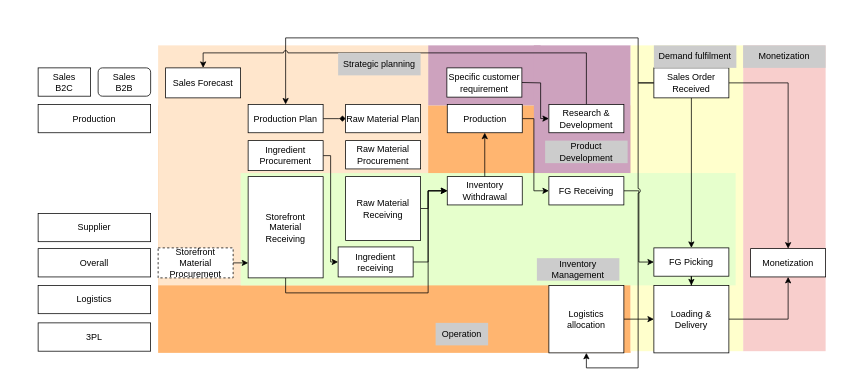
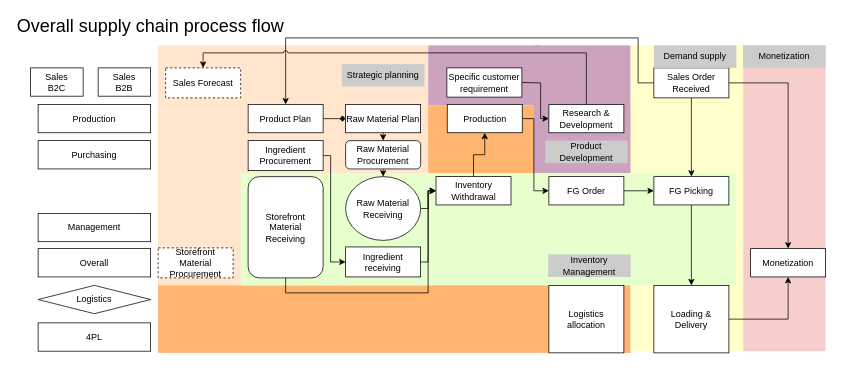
+ <mxCell id="10" value="&lt;font style=&quot;font-size: 24px;&quot;&gt;Overall supply chain process flow&lt;/font&gt;" style="text;html=1;align=center;verticalAlign=middle;whiteSpace=wrap;rounded=0;" parent="1" vertex="1"><mxGeometry x="20" y="20" width="360" height="30" as="geometry" /></mxCell>
- <mxCell id="43" value="Demand fulfilment" style="text;html=1;align=center;verticalAlign=middle;whiteSpace=wrap;rounded=0;fillColor=#CCCCCC;" parent="1" vertex="1"><mxGeometry x="871" y="60" width="110" height="30" as="geometry" /></mxCell>
+ <mxCell id="43" value="Demand supply" style="text;html=1;align=center;verticalAlign=middle;whiteSpace=wrap;rounded=0;fillColor=#CCCCCC;" parent="1" vertex="1"><mxGeometry x="871" y="60" width="110" height="30" as="geometry" /></mxCell>
- <mxCell id="58" value="Strategic planning" style="text;html=1;align=center;verticalAlign=middle;whiteSpace=wrap;rounded=0;fontFamily=Helvetica;fontSize=12;fontColor=default;fillColor=#CCCCCC;" parent="1" vertex="1"><mxGeometry x="450" y="70" width="110" height="30" as="geometry" /></mxCell>
+ <mxCell id="58" value="Strategic planning" style="text;html=1;align=center;verticalAlign=middle;whiteSpace=wrap;rounded=0;fontFamily=Helvetica;fontSize=12;fontColor=default;fillColor=#CCCCCC;" parent="1" vertex="1"><mxGeometry x="455" y="85" width="110" height="30" as="geometry" /></mxCell>
- <mxCell id="11" value="Sales&lt;div&gt;B2C&lt;/div&gt;" style="whiteSpace=wrap;html=1;rounded=0;" parent="1" vertex="1"><mxGeometry x="50" y="90" width="70" height="37.75" as="geometry" /></mxCell>
+ <mxCell id="11" value="Sales&lt;div&gt;B2C&lt;/div&gt;" style="whiteSpace=wrap;html=1;rounded=0;" parent="1" vertex="1"><mxGeometry x="40" y="90" width="70" height="37.75" as="geometry" /></mxCell>
- <mxCell id="16" value="Sales&lt;div&gt;B2B&lt;/div&gt;" style="whiteSpace=wrap;html=1;rounded=1;" parent="1" vertex="1"><mxGeometry x="130" y="90" width="70" height="37.75" as="geometry" /></mxCell>
+ <mxCell id="16" value="Sales&lt;div&gt;B2B&lt;/div&gt;" style="whiteSpace=wrap;html=1;rounded=0;" parent="1" vertex="1"><mxGeometry x="130" y="90" width="70" height="37.75" as="geometry" /></mxCell>
- <mxCell id="21" value="Sales Forecast" style="whiteSpace=wrap;html=1;rounded=0;strokeColor=default;align=center;verticalAlign=middle;fontFamily=Helvetica;fontSize=12;fontColor=default;fillColor=default;" parent="1" vertex="1"><mxGeometry x="220" y="90" width="100" height="40" as="geometry" /></mxCell>
+ <mxCell id="21" value="Sales Forecast" style="whiteSpace=wrap;html=1;rounded=0;strokeColor=default;align=center;verticalAlign=middle;fontFamily=Helvetica;fontSize=12;fontColor=default;fillColor=default;dashed=1;" parent="1" vertex="1"><mxGeometry x="220" y="90" width="100" height="40" as="geometry" /></mxCell>
- <mxCell id="18" value="Production Plan" style="whiteSpace=wrap;html=1;rounded=0;fillColor=#FFFFFF;" parent="1" vertex="1"><mxGeometry x="330" y="138.75" width="100" height="37.75" as="geometry" /></mxCell>
+ <mxCell id="18" value="Product Plan" style="whiteSpace=wrap;html=1;rounded=0;fillColor=#FFFFFF;" parent="1" vertex="1"><mxGeometry x="330" y="138.75" width="100" height="37.75" as="geometry" /></mxCell>
+ <mxCell id="19" style="edgeStyle=orthogonalEdgeStyle;rounded=0;orthogonalLoop=1;jettySize=auto;html=1;exitX=0.5;exitY=1;exitDx=0;exitDy=0;entryX=0.5;entryY=0;entryDx=0;entryDy=0;" parent="1" source="20" target="23" edge="1"><mxGeometry relative="1" as="geometry" /></mxCell>
+ <mxCell id="13" value="Purchasing" style="whiteSpace=wrap;html=1;rounded=0;" parent="1" vertex="1"><mxGeometry x="50" y="187" width="150" height="37.75" as="geometry" /></mxCell>
- <mxCell id="23" value="Raw Material Procurement" style="whiteSpace=wrap;html=1;rounded=0;" parent="1" vertex="1"><mxGeometry x="460" y="187" width="100" height="37.75" as="geometry" /></mxCell>
+ <mxCell id="23" value="Raw Material Procurement" style="whiteSpace=wrap;html=1;rounded=1;" parent="1" vertex="1"><mxGeometry x="460" y="187" width="100" height="37.75" as="geometry" /></mxCell>
+ <mxCell id="22" style="edgeStyle=orthogonalEdgeStyle;rounded=0;orthogonalLoop=1;jettySize=auto;html=1;exitX=0.5;exitY=1;exitDx=0;exitDy=0;entryX=0.5;entryY=0;entryDx=0;entryDy=0;" parent="1" source="23" target="25" edge="1"><mxGeometry relative="1" as="geometry" /></mxCell>
- <mxCell id="27" value="Inventory Withdrawal" style="whiteSpace=wrap;html=1;rounded=0;strokeColor=default;align=center;verticalAlign=middle;fontFamily=Helvetica;fontSize=12;fontColor=default;fillColor=#FFFFFF;" parent="1" vertex="1"><mxGeometry x="595.5" y="235" width="100" height="37.75" as="geometry" /></mxCell>
+ <mxCell id="27" value="Inventory Withdrawal" style="whiteSpace=wrap;html=1;rounded=0;strokeColor=default;align=center;verticalAlign=middle;fontFamily=Helvetica;fontSize=12;fontColor=default;fillColor=#FFFFFF;" parent="1" vertex="1"><mxGeometry x="580.5" y="235" width="100" height="37.75" as="geometry" /></mxCell>
- <mxCell id="31" value="FG Receiving" style="whiteSpace=wrap;html=1;rounded=0;strokeColor=default;align=center;verticalAlign=middle;fontFamily=Helvetica;fontSize=12;fontColor=default;fillColor=#FFFFFF;" parent="1" vertex="1"><mxGeometry x="731" y="235" width="100" height="37.75" as="geometry" /></mxCell>
+ <mxCell id="31" value="FG Order" style="whiteSpace=wrap;html=1;rounded=0;strokeColor=default;align=center;verticalAlign=middle;fontFamily=Helvetica;fontSize=12;fontColor=default;fillColor=#FFFFFF;" parent="1" vertex="1"><mxGeometry x="731" y="235" width="100" height="37.75" as="geometry" /></mxCell>
- <mxCell id="25" value="Raw Material Receiving" style="whiteSpace=wrap;html=1;rounded=0;strokeColor=default;align=center;verticalAlign=middle;fontFamily=Helvetica;fontSize=12;fontColor=default;fillColor=#FFFFFF;" parent="1" vertex="1"><mxGeometry x="460" y="235" width="100" height="85" as="geometry" /></mxCell>
+ <mxCell id="25" value="Raw Material Receiving" style="ellipse;whiteSpace=wrap;html=1;strokeColor=default;align=center;verticalAlign=middle;fontFamily=Helvetica;fontSize=12;fontColor=default;fillColor=#FFFFFF;" parent="1" vertex="1"><mxGeometry x="460" y="235" width="100" height="85" as="geometry" /></mxCell>
- <mxCell id="47" value="Storefront Material Receiving" style="whiteSpace=wrap;html=1;rounded=0;strokeColor=default;align=center;verticalAlign=middle;fontFamily=Helvetica;fontSize=12;fontColor=default;fillColor=#FFFFFF;" parent="1" vertex="1"><mxGeometry x="330" y="235" width="100" height="135" as="geometry" /></mxCell>
+ <mxCell id="47" value="Storefront Material Receiving" style="whiteSpace=wrap;html=1;strokeColor=default;align=center;verticalAlign=middle;fontFamily=Helvetica;fontSize=12;fontColor=default;fillColor=#FFFFFF;rounded=1;" parent="1" vertex="1"><mxGeometry x="330" y="235" width="100" height="135" as="geometry" /></mxCell>
- <mxCell id="14" value="Supplier" style="whiteSpace=wrap;html=1;rounded=0;" parent="1" vertex="1"><mxGeometry x="50" y="284" width="150" height="37.75" as="geometry" /></mxCell>
+ <mxCell id="14" value="Management" style="whiteSpace=wrap;html=1;rounded=0;" parent="1" vertex="1"><mxGeometry x="50" y="284" width="150" height="37.75" as="geometry" /></mxCell>
- <mxCell id="60" value="Ingredient receiving" style="whiteSpace=wrap;html=1;rounded=0;strokeColor=default;align=center;verticalAlign=middle;fontFamily=Helvetica;fontSize=12;fontColor=default;fillColor=#FFFFFF;" vertex="1" parent="1"><mxGeometry x="450" y="328.75" width="100" height="40" as="geometry" /></mxCell>
+ <mxCell id="60" value="Ingredient receiving" style="whiteSpace=wrap;html=1;rounded=0;strokeColor=default;align=center;verticalAlign=middle;fontFamily=Helvetica;fontSize=12;fontColor=default;fillColor=#FFFFFF;" vertex="1" parent="1"><mxGeometry x="460" y="328.75" width="100" height="40" as="geometry" /></mxCell>
- <mxCell id="38" value="FG Picking" style="whiteSpace=wrap;html=1;rounded=0;strokeColor=default;align=center;verticalAlign=middle;fontFamily=Helvetica;fontSize=12;fontColor=default;fillColor=#FFFFFF;" parent="1" vertex="1"><mxGeometry x="871" y="330" width="100" height="37.75" as="geometry" /></mxCell>
+ <mxCell id="38" value="FG Picking" style="whiteSpace=wrap;html=1;rounded=0;strokeColor=default;align=center;verticalAlign=middle;fontFamily=Helvetica;fontSize=12;fontColor=default;fillColor=#FFFFFF;" parent="1" vertex="1"><mxGeometry x="871" y="235" width="100" height="37.75" as="geometry" /></mxCell>
- <mxCell id="49" style="edgeStyle=orthogonalEdgeStyle;rounded=0;orthogonalLoop=1;jettySize=auto;html=1;exitX=1;exitY=0.5;exitDx=0;exitDy=0;entryX=0.001;entryY=0.845;entryDx=0;entryDy=0;entryPerimeter=0;" parent="1" source="48" target="47" edge="1"><mxGeometry relative="1" as="geometry" /></mxCell>
- <mxCell id="44" value="Inventory Management" style="text;html=1;align=center;verticalAlign=middle;whiteSpace=wrap;rounded=0;fillColor=#CCCCCC;" parent="1" vertex="1"><mxGeometry x="715" y="343.75" width="110" height="30" as="geometry" /></mxCell>
+ <mxCell id="44" value="Inventory Management" style="text;html=1;align=center;verticalAlign=middle;whiteSpace=wrap;rounded=0;fillColor=#CCCCCC;" parent="1" vertex="1"><mxGeometry x="730" y="338.75" width="110" height="30" as="geometry" /></mxCell>
- <mxCell id="39" value="Logistics" style="whiteSpace=wrap;html=1;rounded=0;" parent="1" vertex="1"><mxGeometry x="50" y="380" width="150" height="37.75" as="geometry" /></mxCell>
+ <mxCell id="39" value="Logistics" style="rhombus;whiteSpace=wrap;html=1;" parent="1" vertex="1"><mxGeometry x="50" y="380" width="150" height="37.75" as="geometry" /></mxCell>
- <mxCell id="51" style="edgeStyle=orthogonalEdgeStyle;rounded=0;orthogonalLoop=1;jettySize=auto;html=1;" parent="1" source="52" target="41" edge="1"><mxGeometry relative="1" as="geometry" /></mxCell>
- <mxCell id="45" value="Operation" style="text;html=1;align=center;verticalAlign=middle;whiteSpace=wrap;rounded=0;fillColor=#CCCCCC;" parent="1" vertex="1"><mxGeometry x="580" y="430" width="70" height="30" as="geometry" /></mxCell>
- <mxCell id="50" value="3PL" style="whiteSpace=wrap;html=1;rounded=0;" parent="1" vertex="1"><mxGeometry x="50" y="430" width="150" height="37.75" as="geometry" /></mxCell>
+ <mxCell id="50" value="4PL" style="whiteSpace=wrap;html=1;rounded=0;" parent="1" vertex="1"><mxGeometry x="50" y="430" width="150" height="37.75" as="geometry" /></mxCell>
- <mxCell id="34" style="edgeStyle=orthogonalEdgeStyle;rounded=0;orthogonalLoop=1;jettySize=auto;html=1;entryX=0.5;entryY=1;entryDx=0;entryDy=0;jumpStyle=arc;" edge="1" parent="1" source="36" target="52"><mxGeometry relative="1" as="geometry"><Array as="points"><mxPoint x="850" y="110" /><mxPoint x="850" y="490" /><mxPoint x="781" y="490" /></Array></mxGeometry></mxCell>
